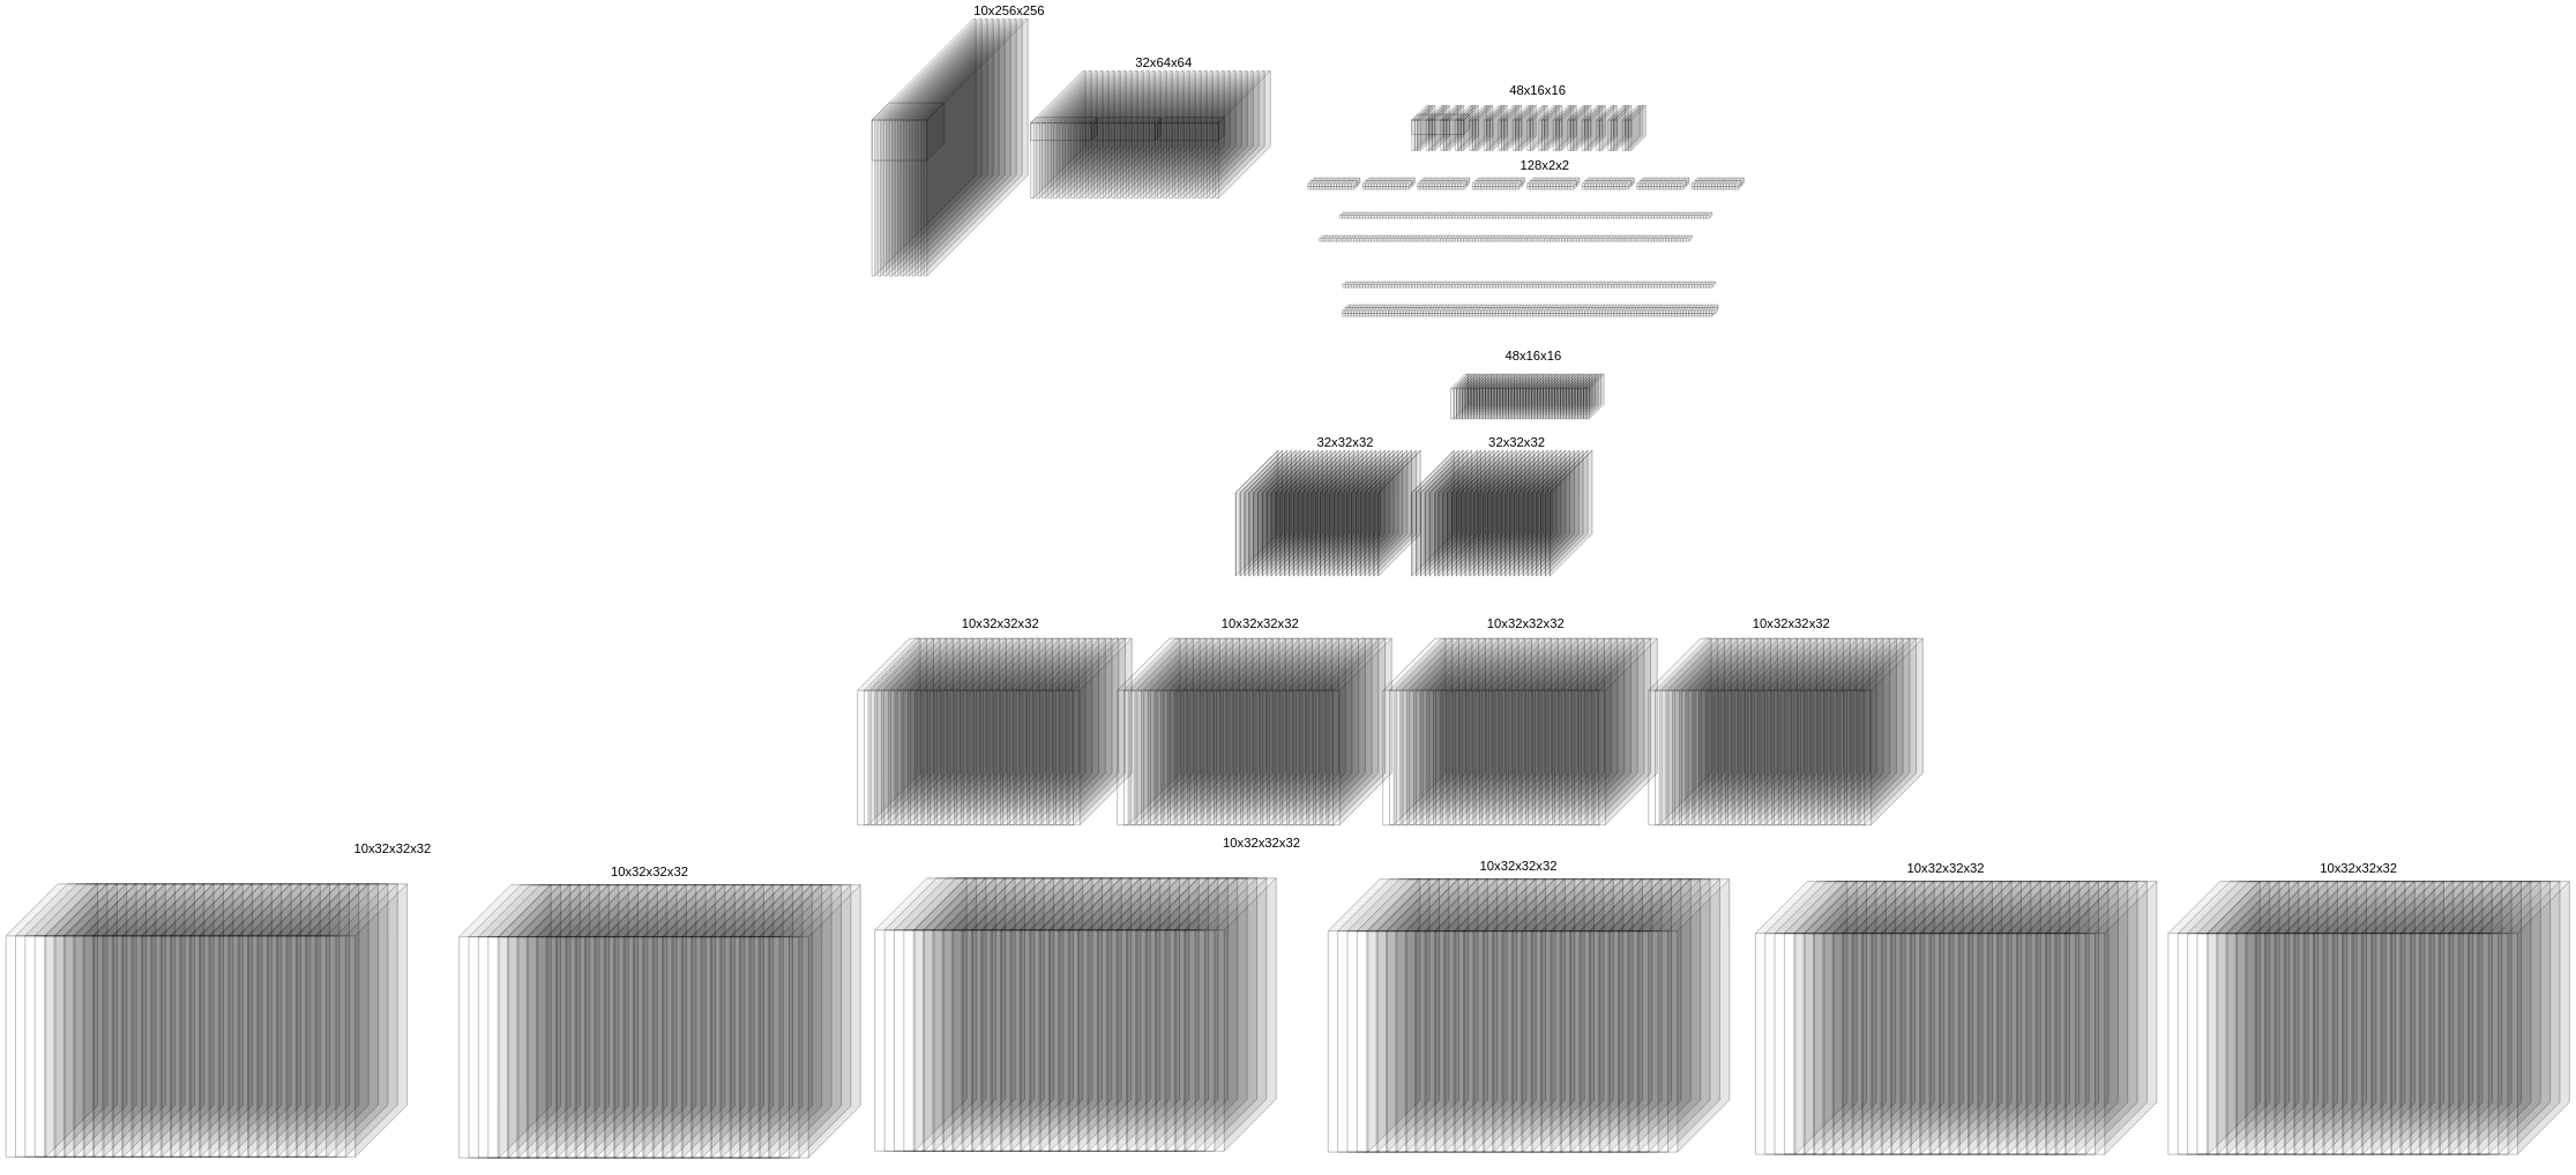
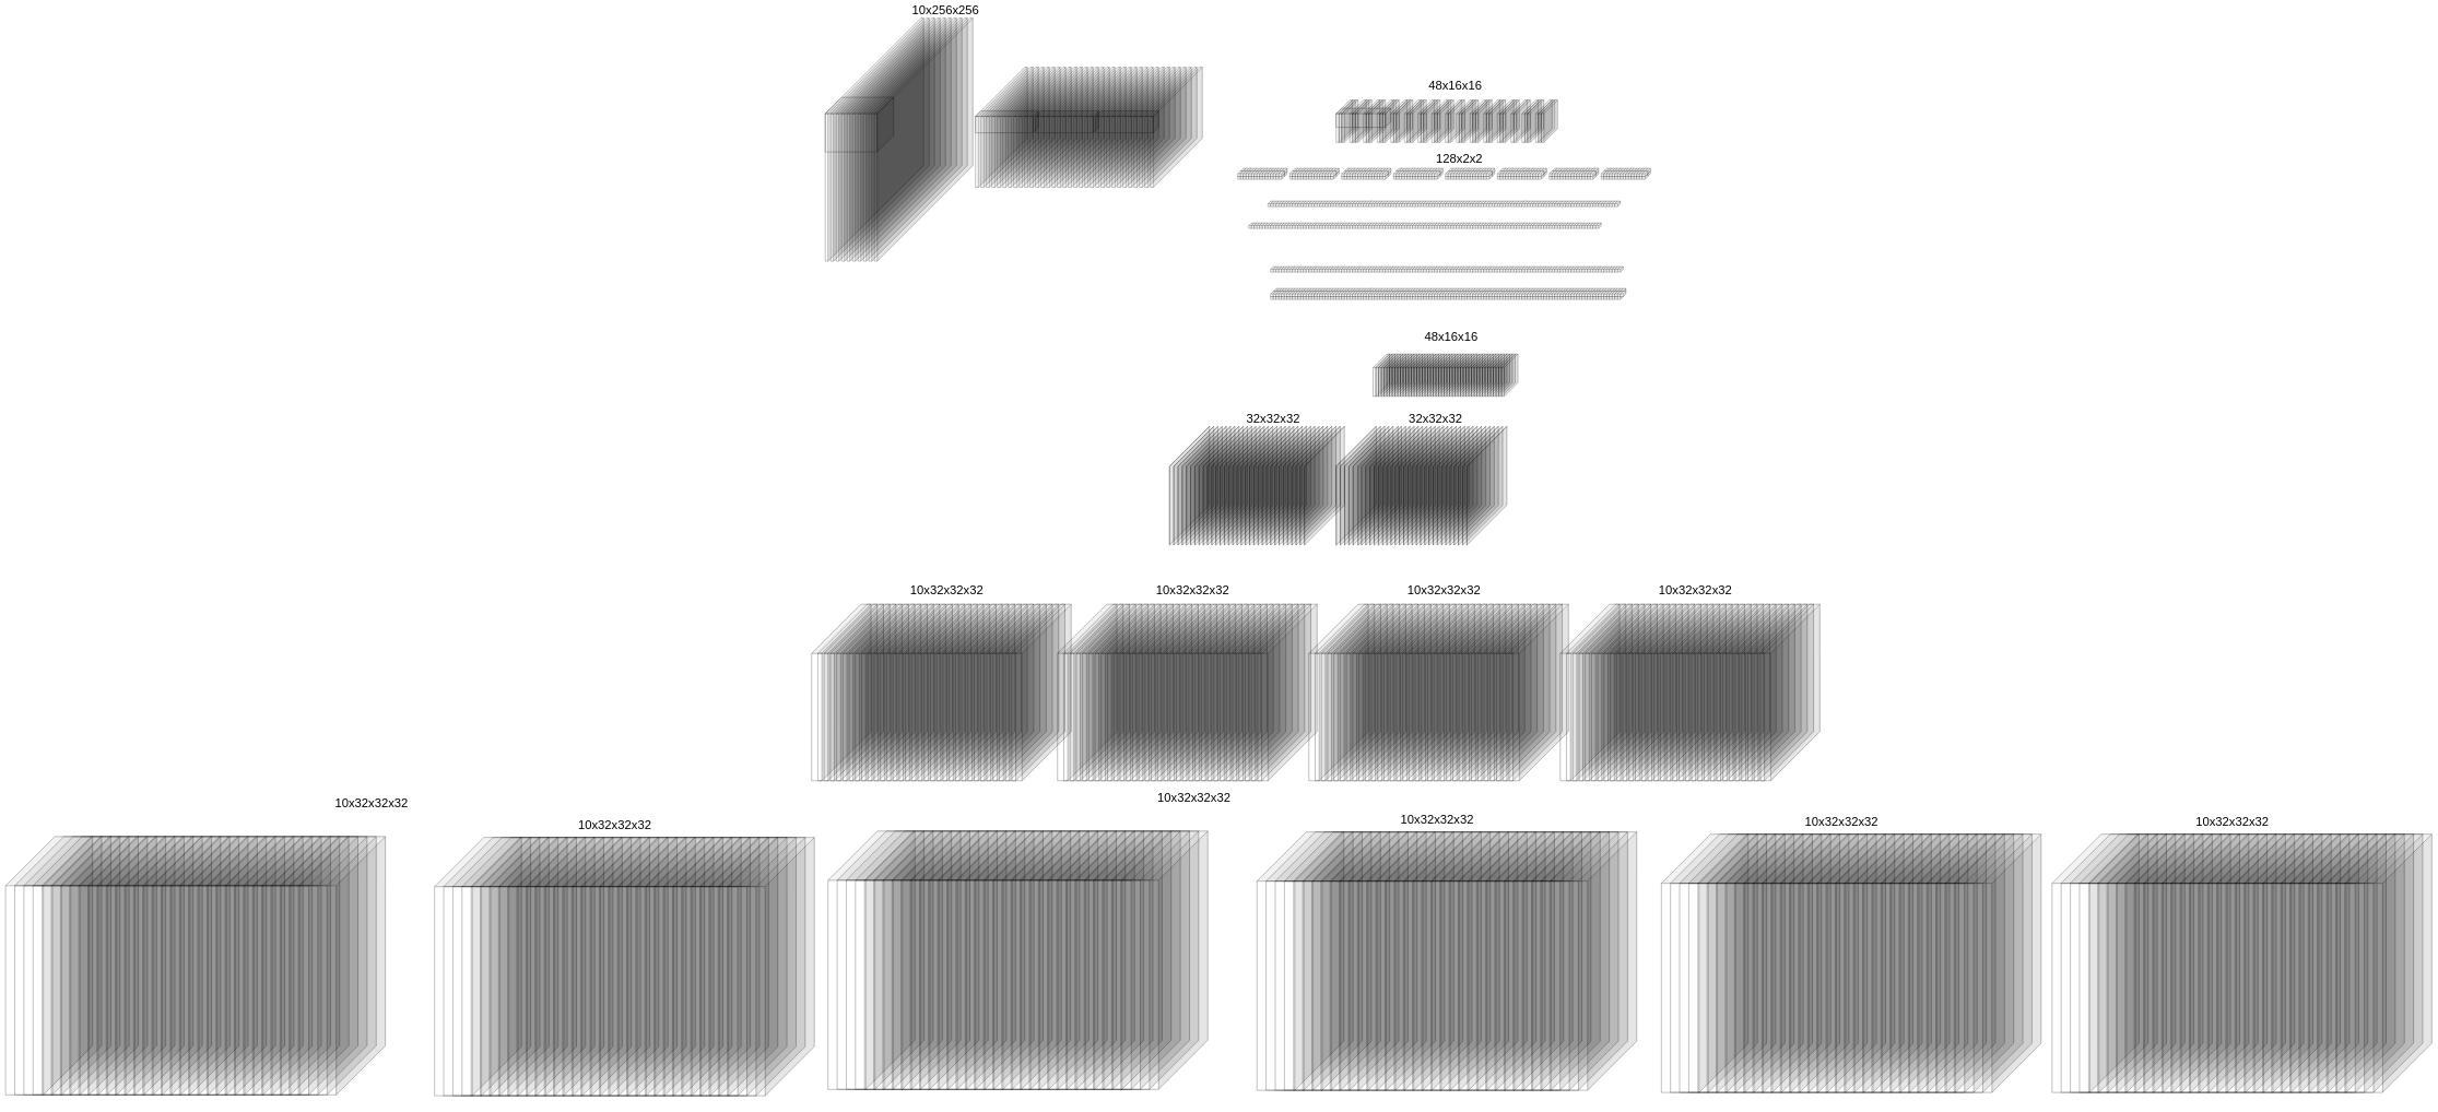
- <mxCell id="108" value="&lt;font style=&quot;font-size: 45px&quot;&gt;10x256x256&lt;/font&gt;" style="text;html=1;align=center;verticalAlign=middle;resizable=0;points=[];autosize=1;" vertex="1" parent="2"><mxGeometry x="3365" y="20" width="260" height="30" as="geometry" /></mxCell>
+ <mxCell id="108" value="&lt;font style=&quot;font-size: 45px&quot;&gt;10x256x256&lt;/font&gt;" style="text;html=1;align=center;verticalAlign=middle;resizable=0;points=[];autosize=1;" vertex="1" parent="2"><mxGeometry x="3330" y="20" width="260" height="30" as="geometry" /></mxCell>
- <mxCell id="109" value="&lt;font style=&quot;font-size: 45px&quot;&gt;32x64x64&lt;/font&gt;" style="text;html=1;align=center;verticalAlign=middle;resizable=0;points=[];autosize=1;" vertex="1" parent="2"><mxGeometry x="3925" y="200" width="210" height="30" as="geometry" /></mxCell>
- <mxCell id="624" value="&lt;font style=&quot;font-size: 45px&quot;&gt;128x2x2&lt;/font&gt;" style="text;html=1;align=center;verticalAlign=middle;resizable=0;points=[];autosize=1;" vertex="1" parent="2"><mxGeometry x="5255" y="555" width="190" height="30" as="geometry" /></mxCell>
+ <mxCell id="624" value="&lt;font style=&quot;font-size: 45px&quot;&gt;128x2x2&lt;/font&gt;" style="text;html=1;align=center;verticalAlign=middle;resizable=0;points=[];autosize=1;" vertex="1" parent="2"><mxGeometry x="5245" y="565" width="190" height="30" as="geometry" /></mxCell>
